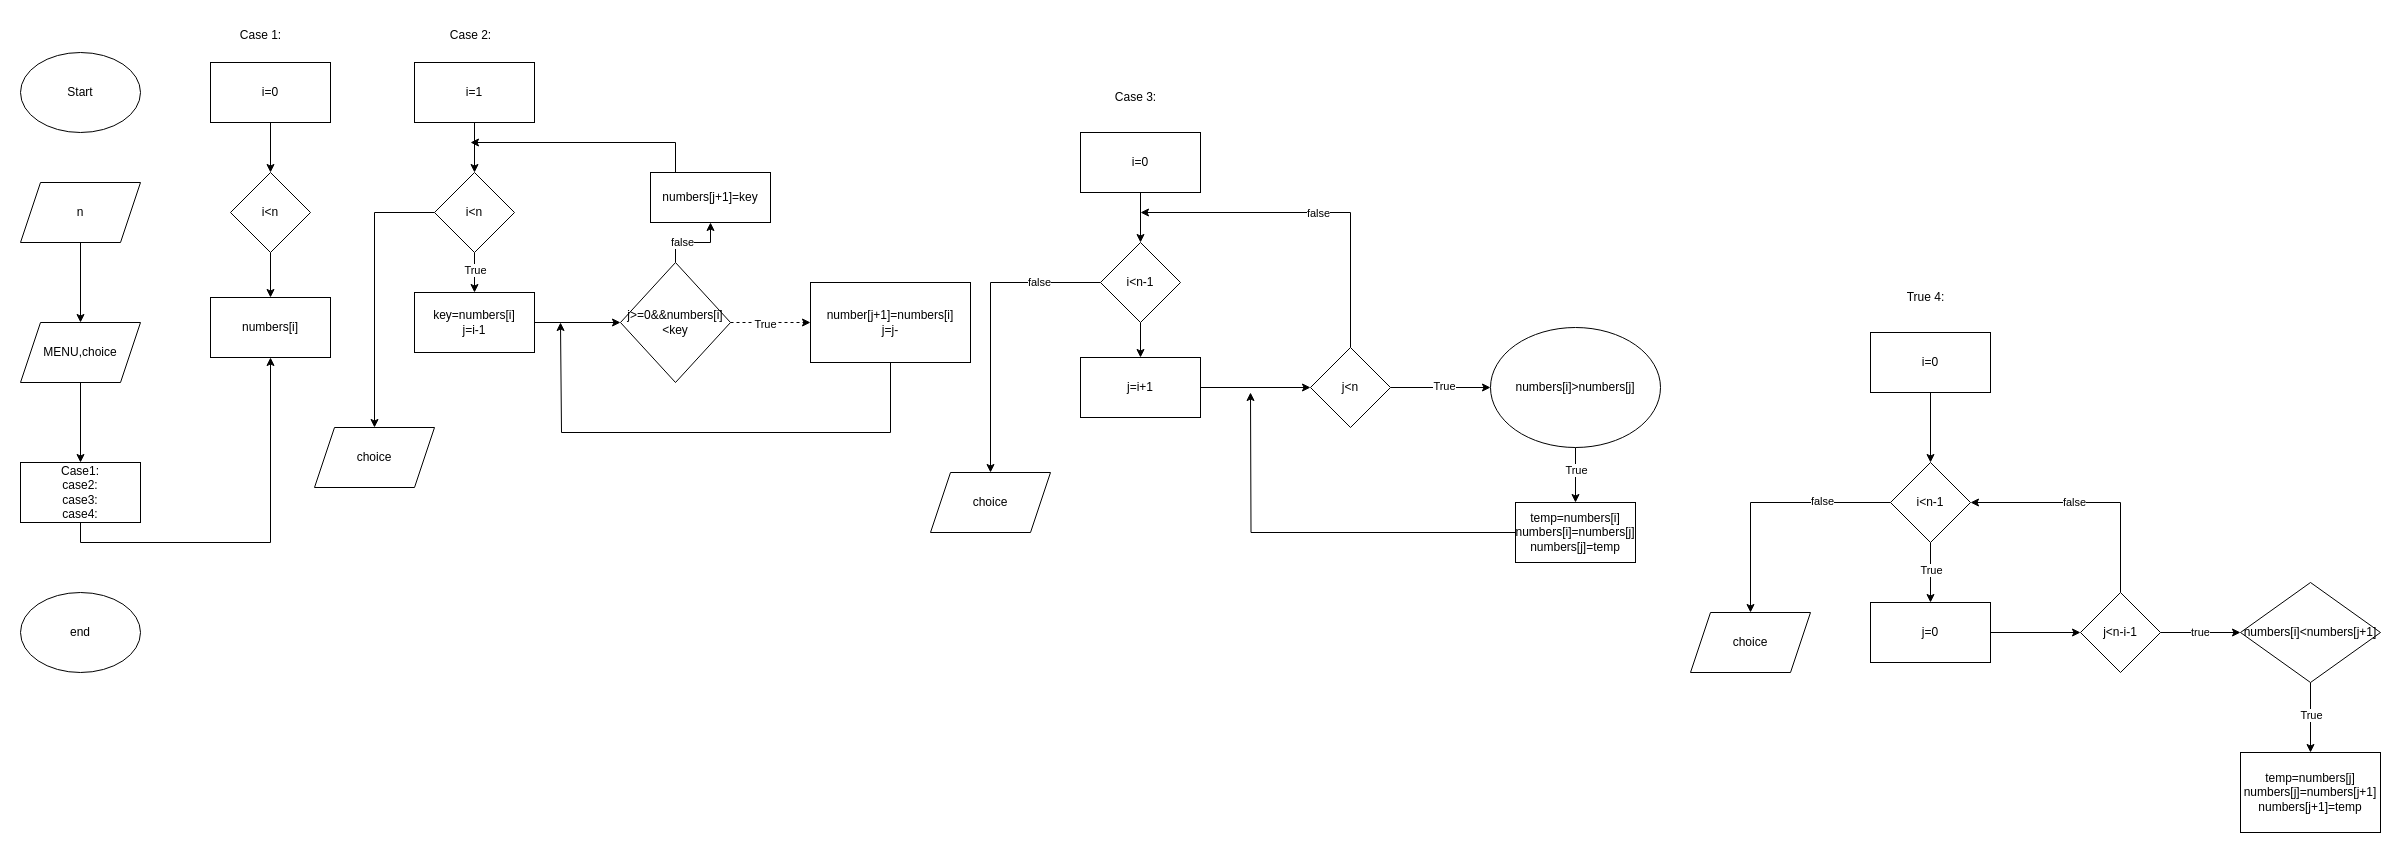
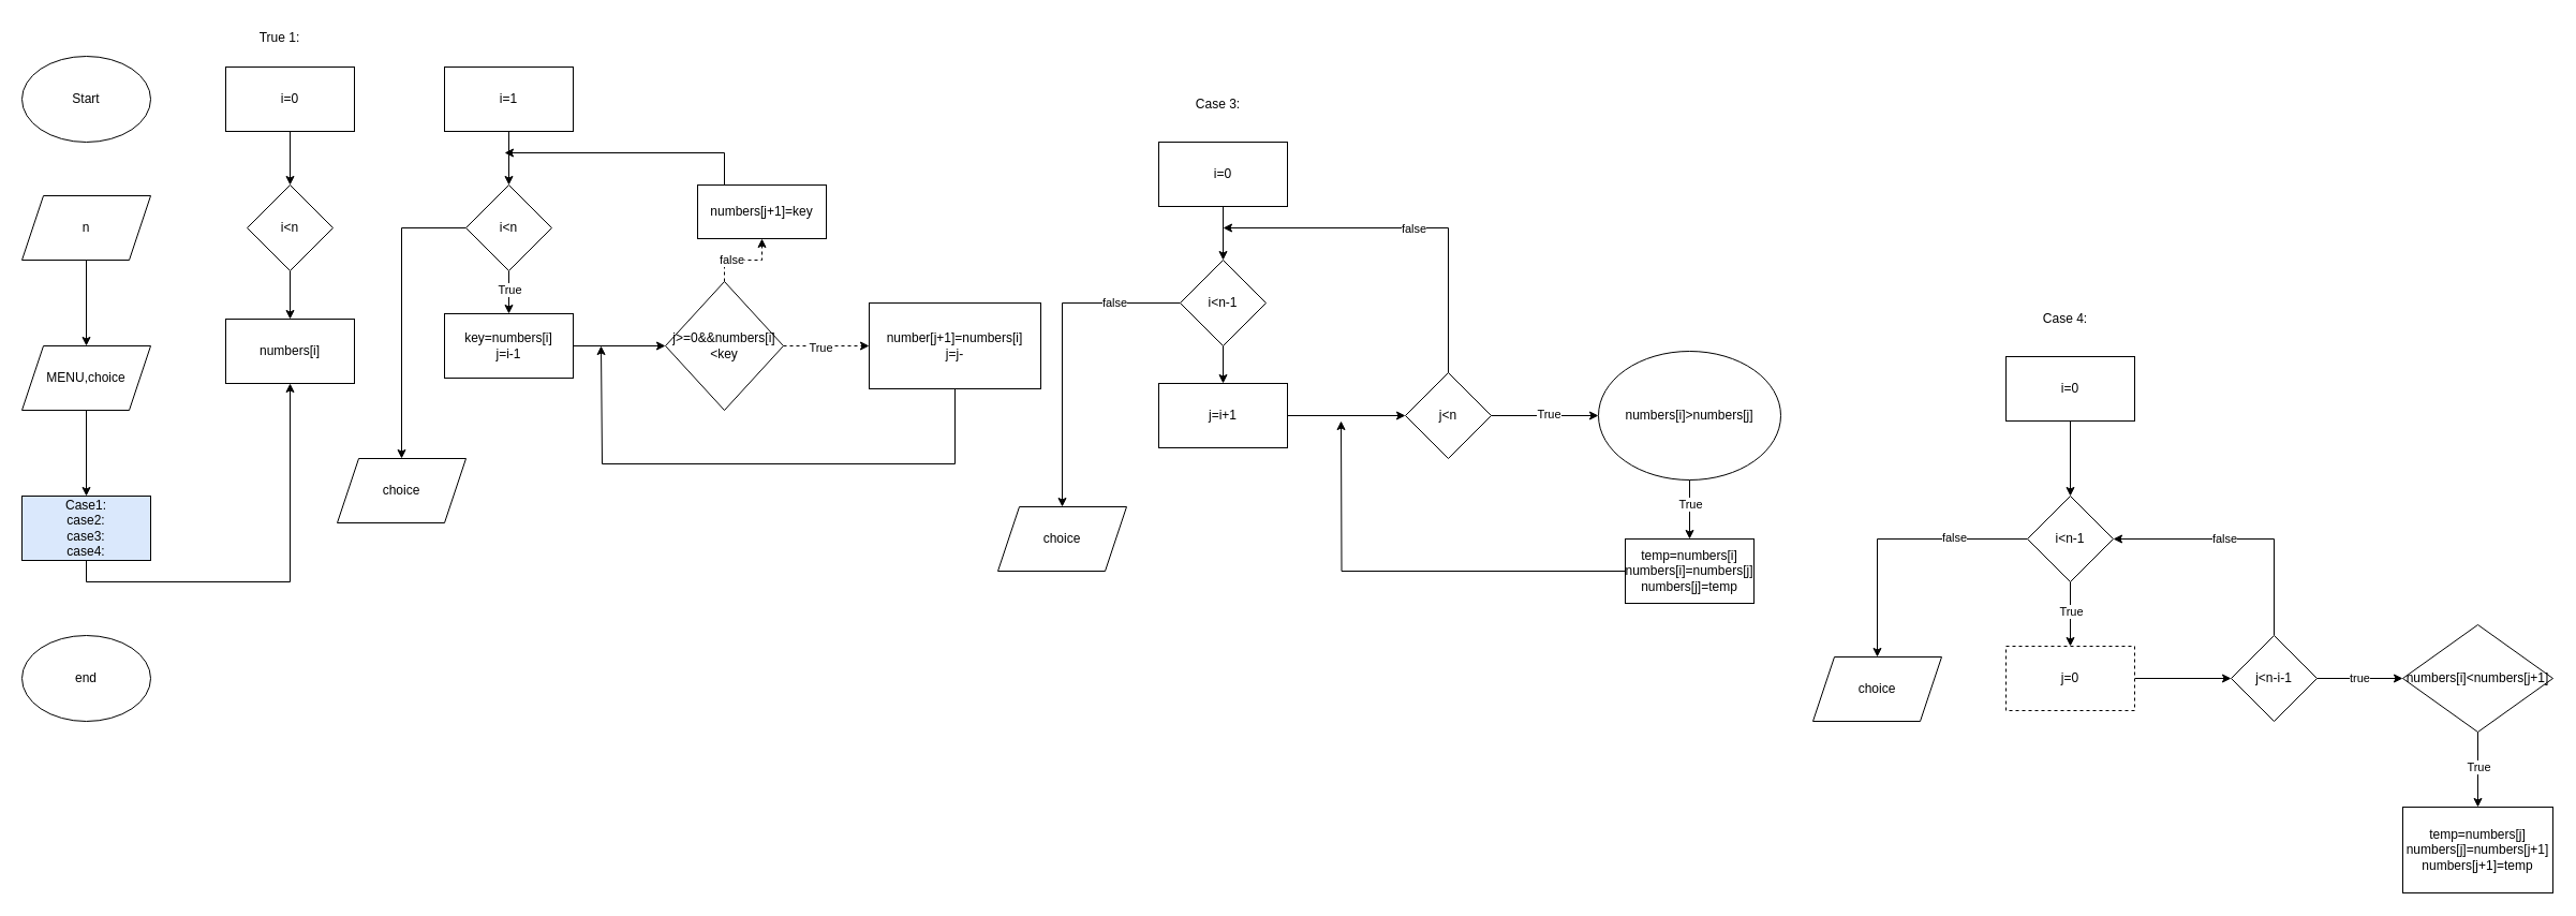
- <mxCell id="12" value="Case 1:" style="text;html=1;align=center;verticalAlign=middle;resizable=0;points=[];autosize=1;strokeColor=none;fillColor=none;" vertex="1" parent="1"><mxGeometry x="230" y="20" width="60" height="30" as="geometry" /></mxCell>
+ <mxCell id="12" value="True 1:" style="text;html=1;align=center;verticalAlign=middle;resizable=0;points=[];autosize=1;strokeColor=none;fillColor=none;" vertex="1" parent="1"><mxGeometry x="230" y="20" width="60" height="30" as="geometry" /></mxCell>
- <mxCell id="30" value="Case 2:" style="text;html=1;align=center;verticalAlign=middle;resizable=0;points=[];autosize=1;strokeColor=none;fillColor=none;" vertex="1" parent="1"><mxGeometry x="440" y="20" width="60" height="30" as="geometry" /></mxCell>
- <mxCell id="21" style="edgeStyle=orthogonalEdgeStyle;rounded=0;orthogonalLoop=1;jettySize=auto;html=1;exitX=0;exitY=0.5;exitDx=0;exitDy=0;entryX=0.5;entryY=1;entryDx=0;entryDy=0;" edge="1" parent="1" source="25" target="27"><mxGeometry relative="1" as="geometry" /></mxCell>
+ <mxCell id="21" style="edgeStyle=orthogonalEdgeStyle;rounded=0;orthogonalLoop=1;jettySize=auto;html=1;exitX=0;exitY=0.5;exitDx=0;exitDy=0;entryX=0.5;entryY=1;entryDx=0;entryDy=0;dashed=1;" edge="1" parent="1" source="25" target="27"><mxGeometry relative="1" as="geometry" /></mxCell>
- <mxCell id="67" value="True 4:" style="text;html=1;align=center;verticalAlign=middle;resizable=0;points=[];autosize=1;strokeColor=none;fillColor=none;" vertex="1" parent="1"><mxGeometry x="1895" y="282" width="60" height="30" as="geometry" /></mxCell>
+ <mxCell id="67" value="Case 4:" style="text;html=1;align=center;verticalAlign=middle;resizable=0;points=[];autosize=1;strokeColor=none;fillColor=none;" vertex="1" parent="1"><mxGeometry x="1895" y="282" width="60" height="30" as="geometry" /></mxCell>
- <mxCell id="72" value="Case1:&lt;br&gt;case2:&lt;br&gt;case3:&lt;br&gt;case4:" style="rounded=0;whiteSpace=wrap;html=1;" vertex="1" parent="1"><mxGeometry x="20" y="462" width="120" height="60" as="geometry" /></mxCell>
+ <mxCell id="72" value="Case1:&lt;br&gt;case2:&lt;br&gt;case3:&lt;br&gt;case4:" style="rounded=0;whiteSpace=wrap;html=1;fillColor=#dae8fc;" vertex="1" parent="1"><mxGeometry x="20" y="462" width="120" height="60" as="geometry" /></mxCell>
- <mxCell id="58" value="j=0" style="rounded=0;whiteSpace=wrap;html=1;" vertex="1" parent="1"><mxGeometry x="1870" y="602" width="120" height="60" as="geometry" /></mxCell>
+ <mxCell id="58" value="j=0" style="rounded=0;whiteSpace=wrap;html=1;dashed=1;" vertex="1" parent="1"><mxGeometry x="1870" y="602" width="120" height="60" as="geometry" /></mxCell>
